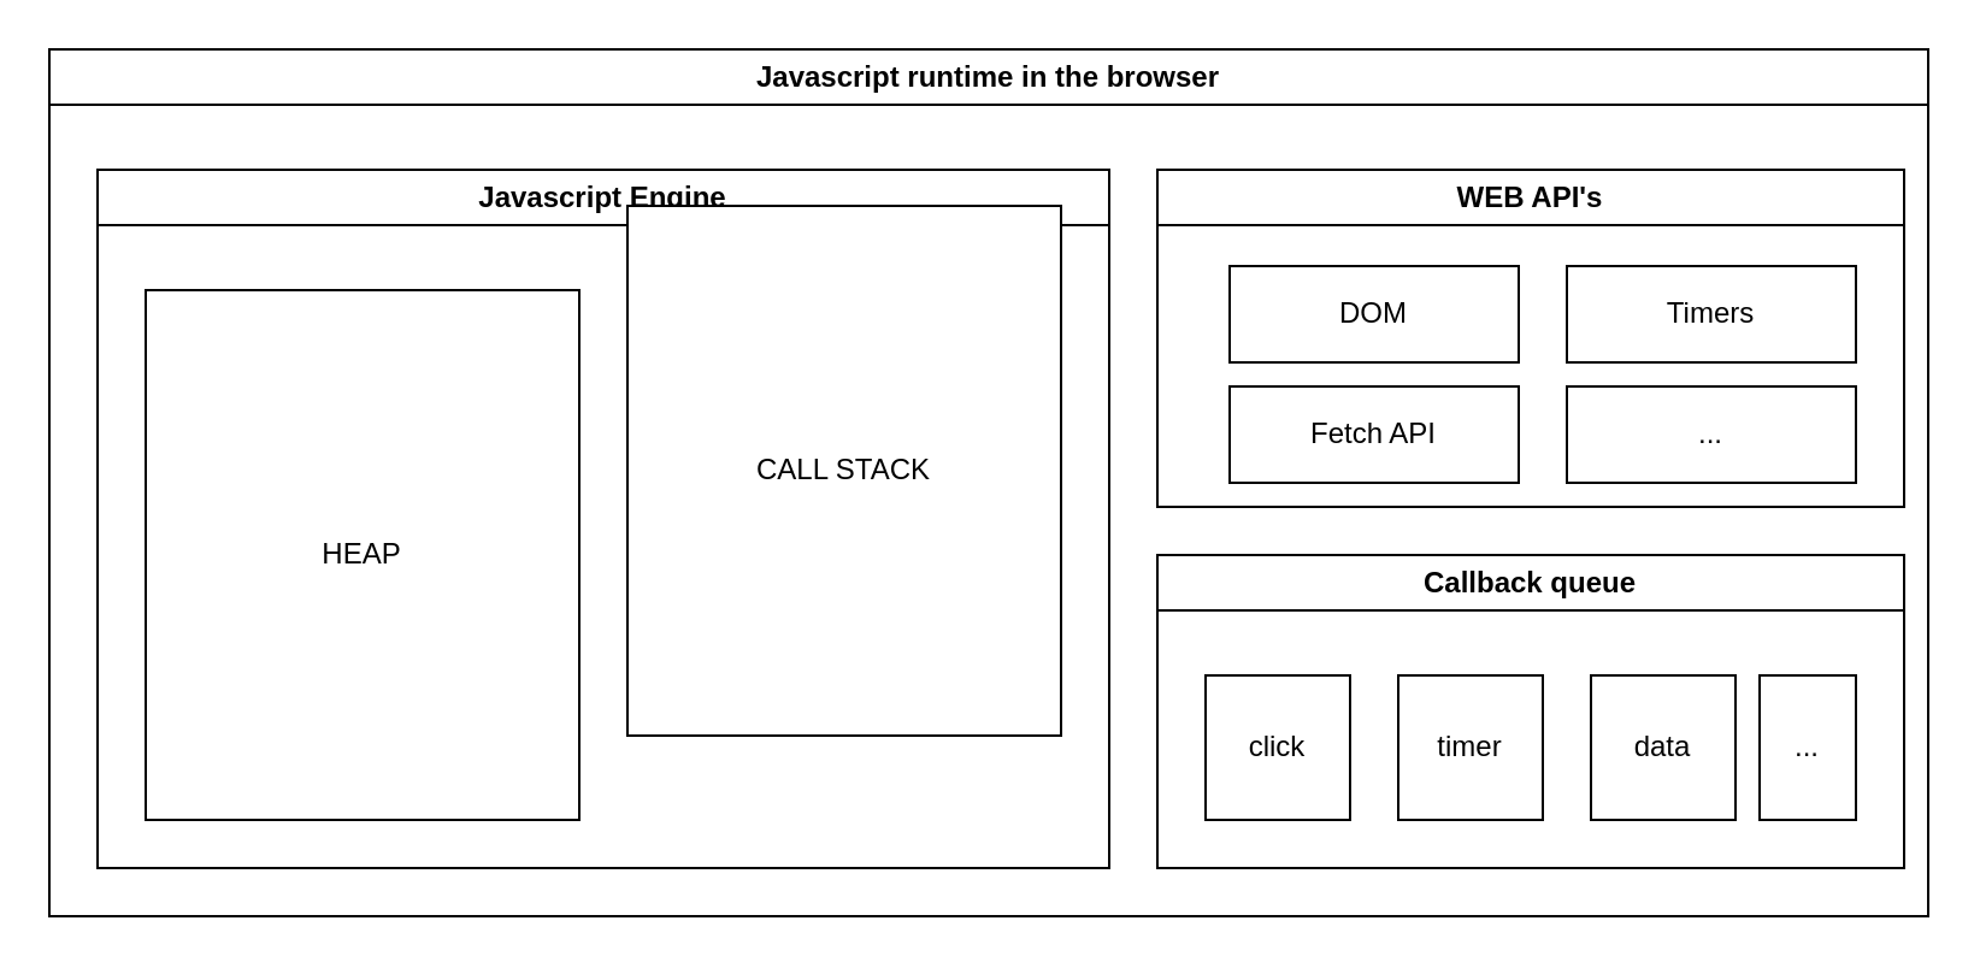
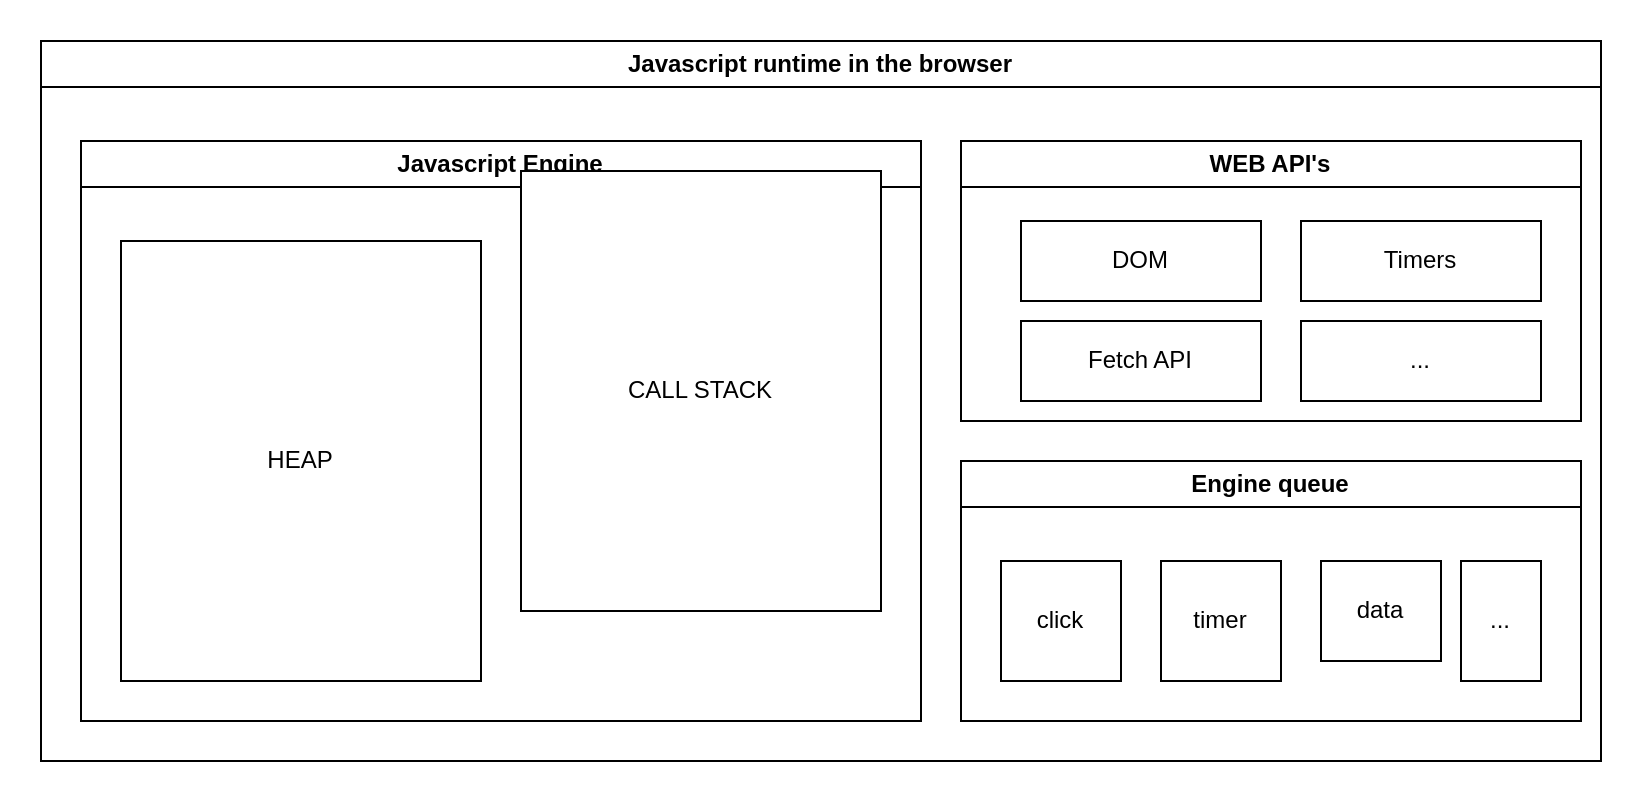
- <mxCell id="11" value="Callback queue" style="swimlane;whiteSpace=wrap;html=1;" vertex="1" parent="2"><mxGeometry x="460" y="210" width="310" height="130" as="geometry" /></mxCell>
+ <mxCell id="11" value="Engine queue" style="swimlane;whiteSpace=wrap;html=1;" vertex="1" parent="2"><mxGeometry x="460" y="210" width="310" height="130" as="geometry" /></mxCell>
- <mxCell id="14" value="data" style="rounded=0;whiteSpace=wrap;html=1;" vertex="1" parent="11"><mxGeometry x="180" y="50" width="60" height="60" as="geometry" /></mxCell>
+ <mxCell id="14" value="data" style="rounded=0;whiteSpace=wrap;html=1;" vertex="1" parent="11"><mxGeometry x="180" y="50" width="60" height="50" as="geometry" /></mxCell>
